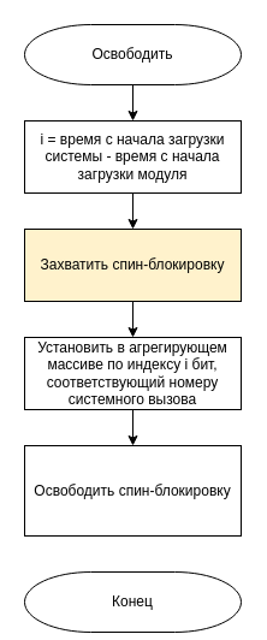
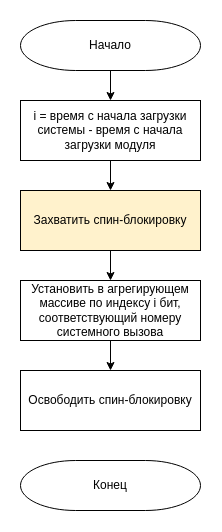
- <mxCell id="2" value="Освободить" style="strokeWidth=1;html=1;shape=mxgraph.flowchart.terminator;whiteSpace=wrap;" parent="1" vertex="1"><mxGeometry x="20" y="20" width="180" height="50" as="geometry" /></mxCell>
+ <mxCell id="2" value="Начало" style="strokeWidth=1;html=1;shape=mxgraph.flowchart.terminator;whiteSpace=wrap;" parent="1" vertex="1"><mxGeometry x="20" y="20" width="180" height="50" as="geometry" /></mxCell>
- <mxCell id="6" value="Освободить спин-блокировку" style="rounded=0;whiteSpace=wrap;html=1;" parent="1" vertex="1"><mxGeometry x="20" y="370" width="180" height="75" as="geometry" /></mxCell>
+ <mxCell id="6" value="Освободить спин-блокировку" style="rounded=0;whiteSpace=wrap;html=1;" parent="1" vertex="1"><mxGeometry x="20" y="370" width="180" height="60" as="geometry" /></mxCell>
- <mxCell id="7" value="Конец" style="strokeWidth=1;html=1;shape=mxgraph.flowchart.terminator;whiteSpace=wrap;" parent="1" vertex="1"><mxGeometry x="20" y="475" width="180" height="50" as="geometry" /></mxCell>
+ <mxCell id="7" value="Конец" style="strokeWidth=1;html=1;shape=mxgraph.flowchart.terminator;whiteSpace=wrap;" parent="1" vertex="1"><mxGeometry x="20" y="460" width="180" height="50" as="geometry" /></mxCell>
